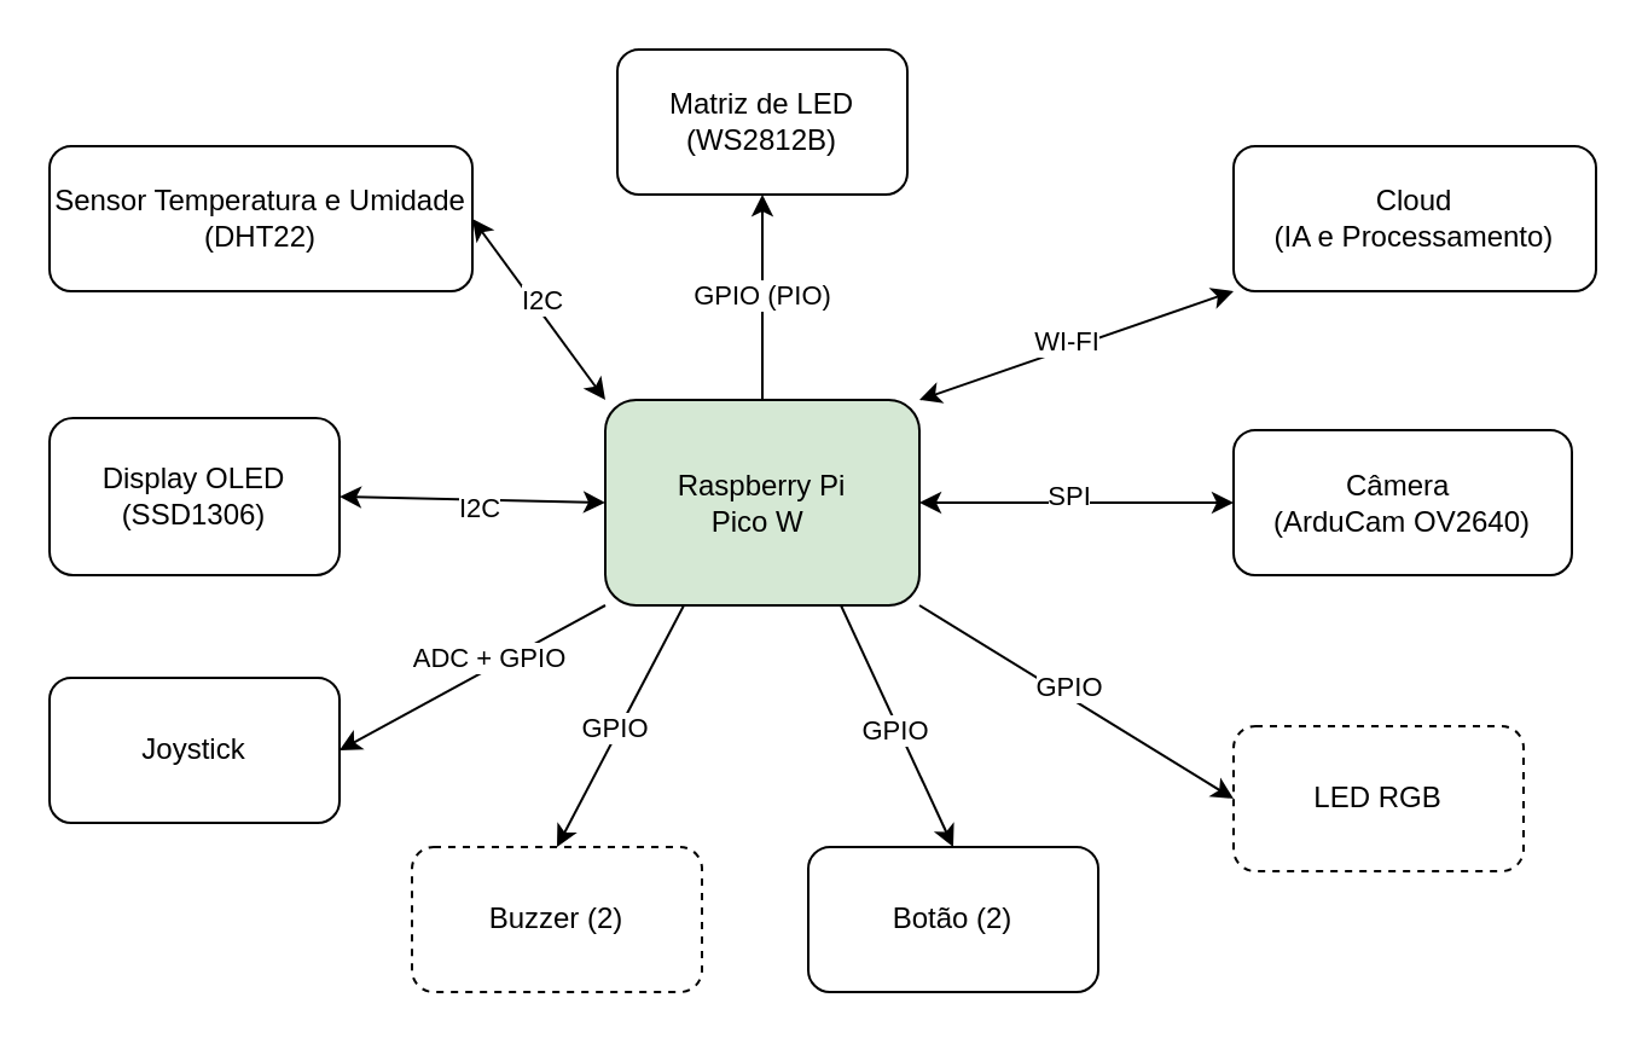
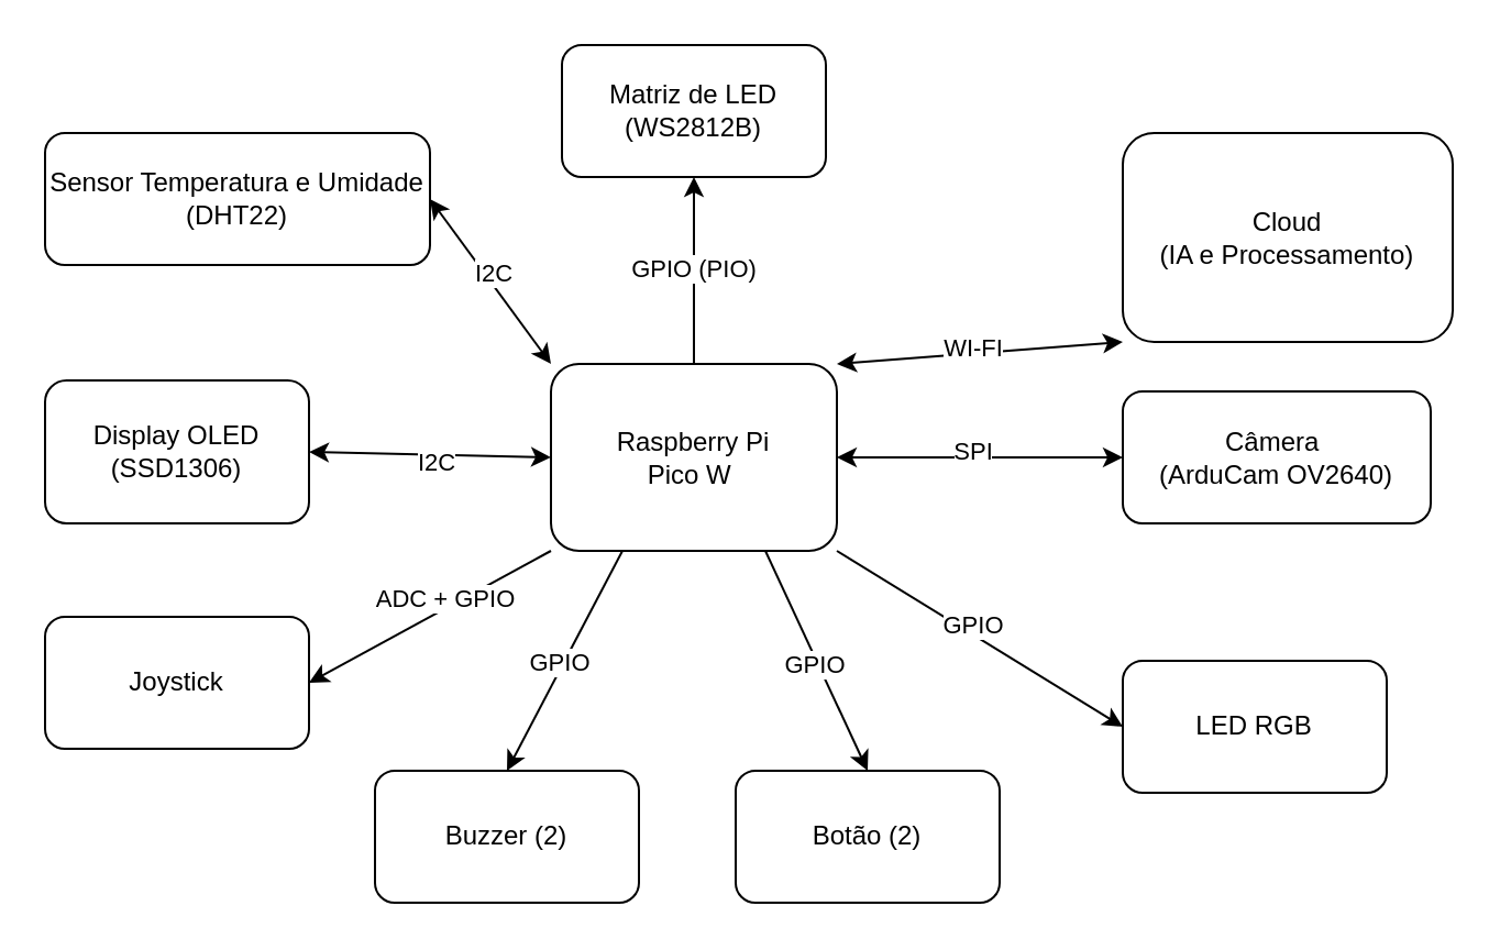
- <mxCell id="12" value="Cloud&lt;br&gt;(IA e Processamento)" style="rounded=1;whiteSpace=wrap;html=1;" vertex="1" parent="1"><mxGeometry x="510" y="60" width="150" height="60" as="geometry" /></mxCell>
+ <mxCell id="12" value="Cloud&lt;br&gt;(IA e Processamento)" style="rounded=1;whiteSpace=wrap;html=1;" vertex="1" parent="1"><mxGeometry x="510" y="60" width="150" height="95" as="geometry" /></mxCell>
- <mxCell id="4" value="Raspberry Pi &lt;br&gt;Pico W&amp;nbsp;" style="rounded=1;whiteSpace=wrap;html=1;fillColor=#d5e8d4;" vertex="1" parent="1"><mxGeometry x="250" y="165" width="130" height="85" as="geometry" /></mxCell>
+ <mxCell id="4" value="Raspberry Pi &lt;br&gt;Pico W&amp;nbsp;" style="rounded=1;whiteSpace=wrap;html=1;" vertex="1" parent="1"><mxGeometry x="250" y="165" width="130" height="85" as="geometry" /></mxCell>
- <mxCell id="20" value="LED RGB" style="rounded=1;whiteSpace=wrap;html=1;dashed=1;" vertex="1" parent="1"><mxGeometry x="510" y="300" width="120" height="60" as="geometry" /></mxCell>
+ <mxCell id="20" value="LED RGB" style="rounded=1;whiteSpace=wrap;html=1;" vertex="1" parent="1"><mxGeometry x="510" y="300" width="120" height="60" as="geometry" /></mxCell>
- <mxCell id="26" value="Buzzer (2)" style="rounded=1;whiteSpace=wrap;html=1;dashed=1;" vertex="1" parent="1"><mxGeometry x="170" y="350" width="120" height="60" as="geometry" /></mxCell>
+ <mxCell id="26" value="Buzzer (2)" style="rounded=1;whiteSpace=wrap;html=1;" vertex="1" parent="1"><mxGeometry x="170" y="350" width="120" height="60" as="geometry" /></mxCell>
